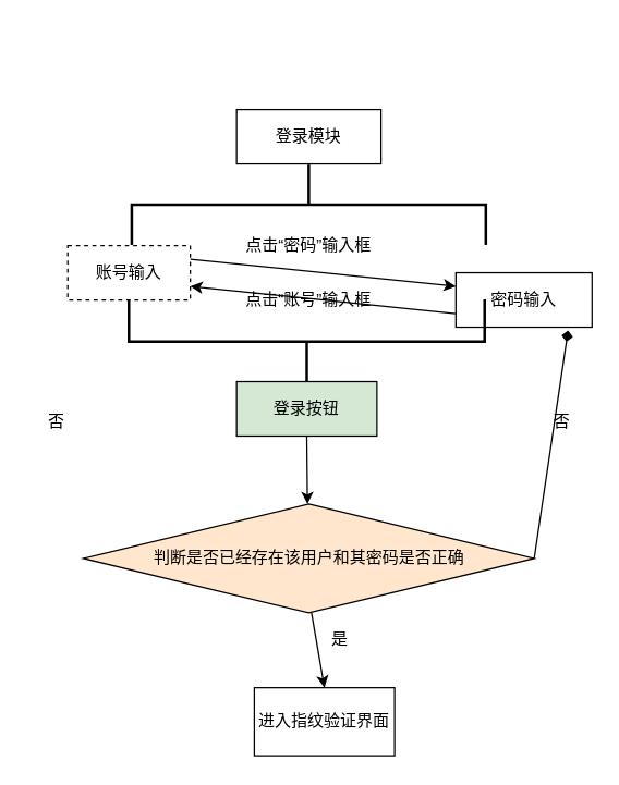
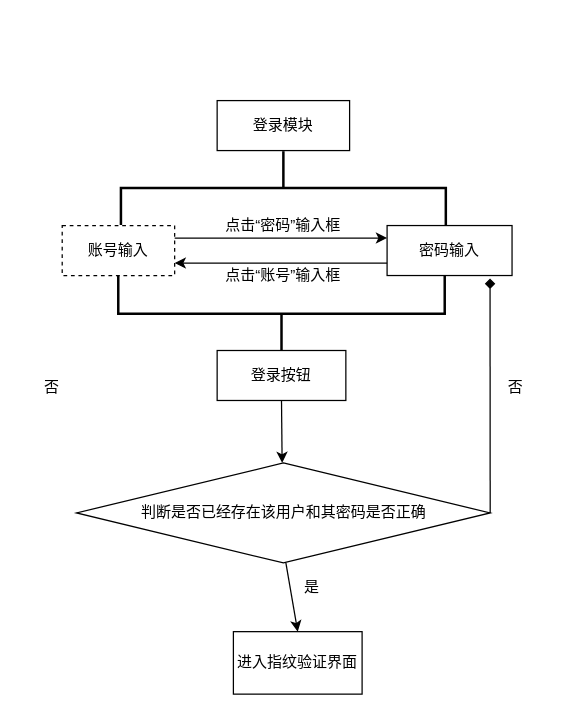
- <mxCell id="5" value="密码输入" style="rounded=0;whiteSpace=wrap;html=1;" vertex="1" parent="1"><mxGeometry x="334" y="200" width="100" height="40" as="geometry" /></mxCell>
+ <mxCell id="5" value="密码输入" style="rounded=0;whiteSpace=wrap;html=1;" vertex="1" parent="1"><mxGeometry x="309" y="180" width="100" height="40" as="geometry" /></mxCell>
- <mxCell id="11" value="登录按钮" style="rounded=0;whiteSpace=wrap;html=1;fillColor=#d5e8d4;" vertex="1" parent="1"><mxGeometry x="173" y="280" width="103" height="40" as="geometry" /></mxCell>
+ <mxCell id="11" value="登录按钮" style="rounded=0;whiteSpace=wrap;html=1;" vertex="1" parent="1"><mxGeometry x="173" y="280" width="103" height="40" as="geometry" /></mxCell>
- <mxCell id="13" value="判断是否已经存在该用户和其密码是否正确" style="rhombus;whiteSpace=wrap;html=1;fillColor=#ffe6cc;" vertex="1" parent="1"><mxGeometry x="60.5" y="370" width="331" height="80" as="geometry" /></mxCell>
+ <mxCell id="13" value="判断是否已经存在该用户和其密码是否正确" style="rhombus;whiteSpace=wrap;html=1;" vertex="1" parent="1"><mxGeometry x="60.5" y="370" width="331" height="80" as="geometry" /></mxCell>
